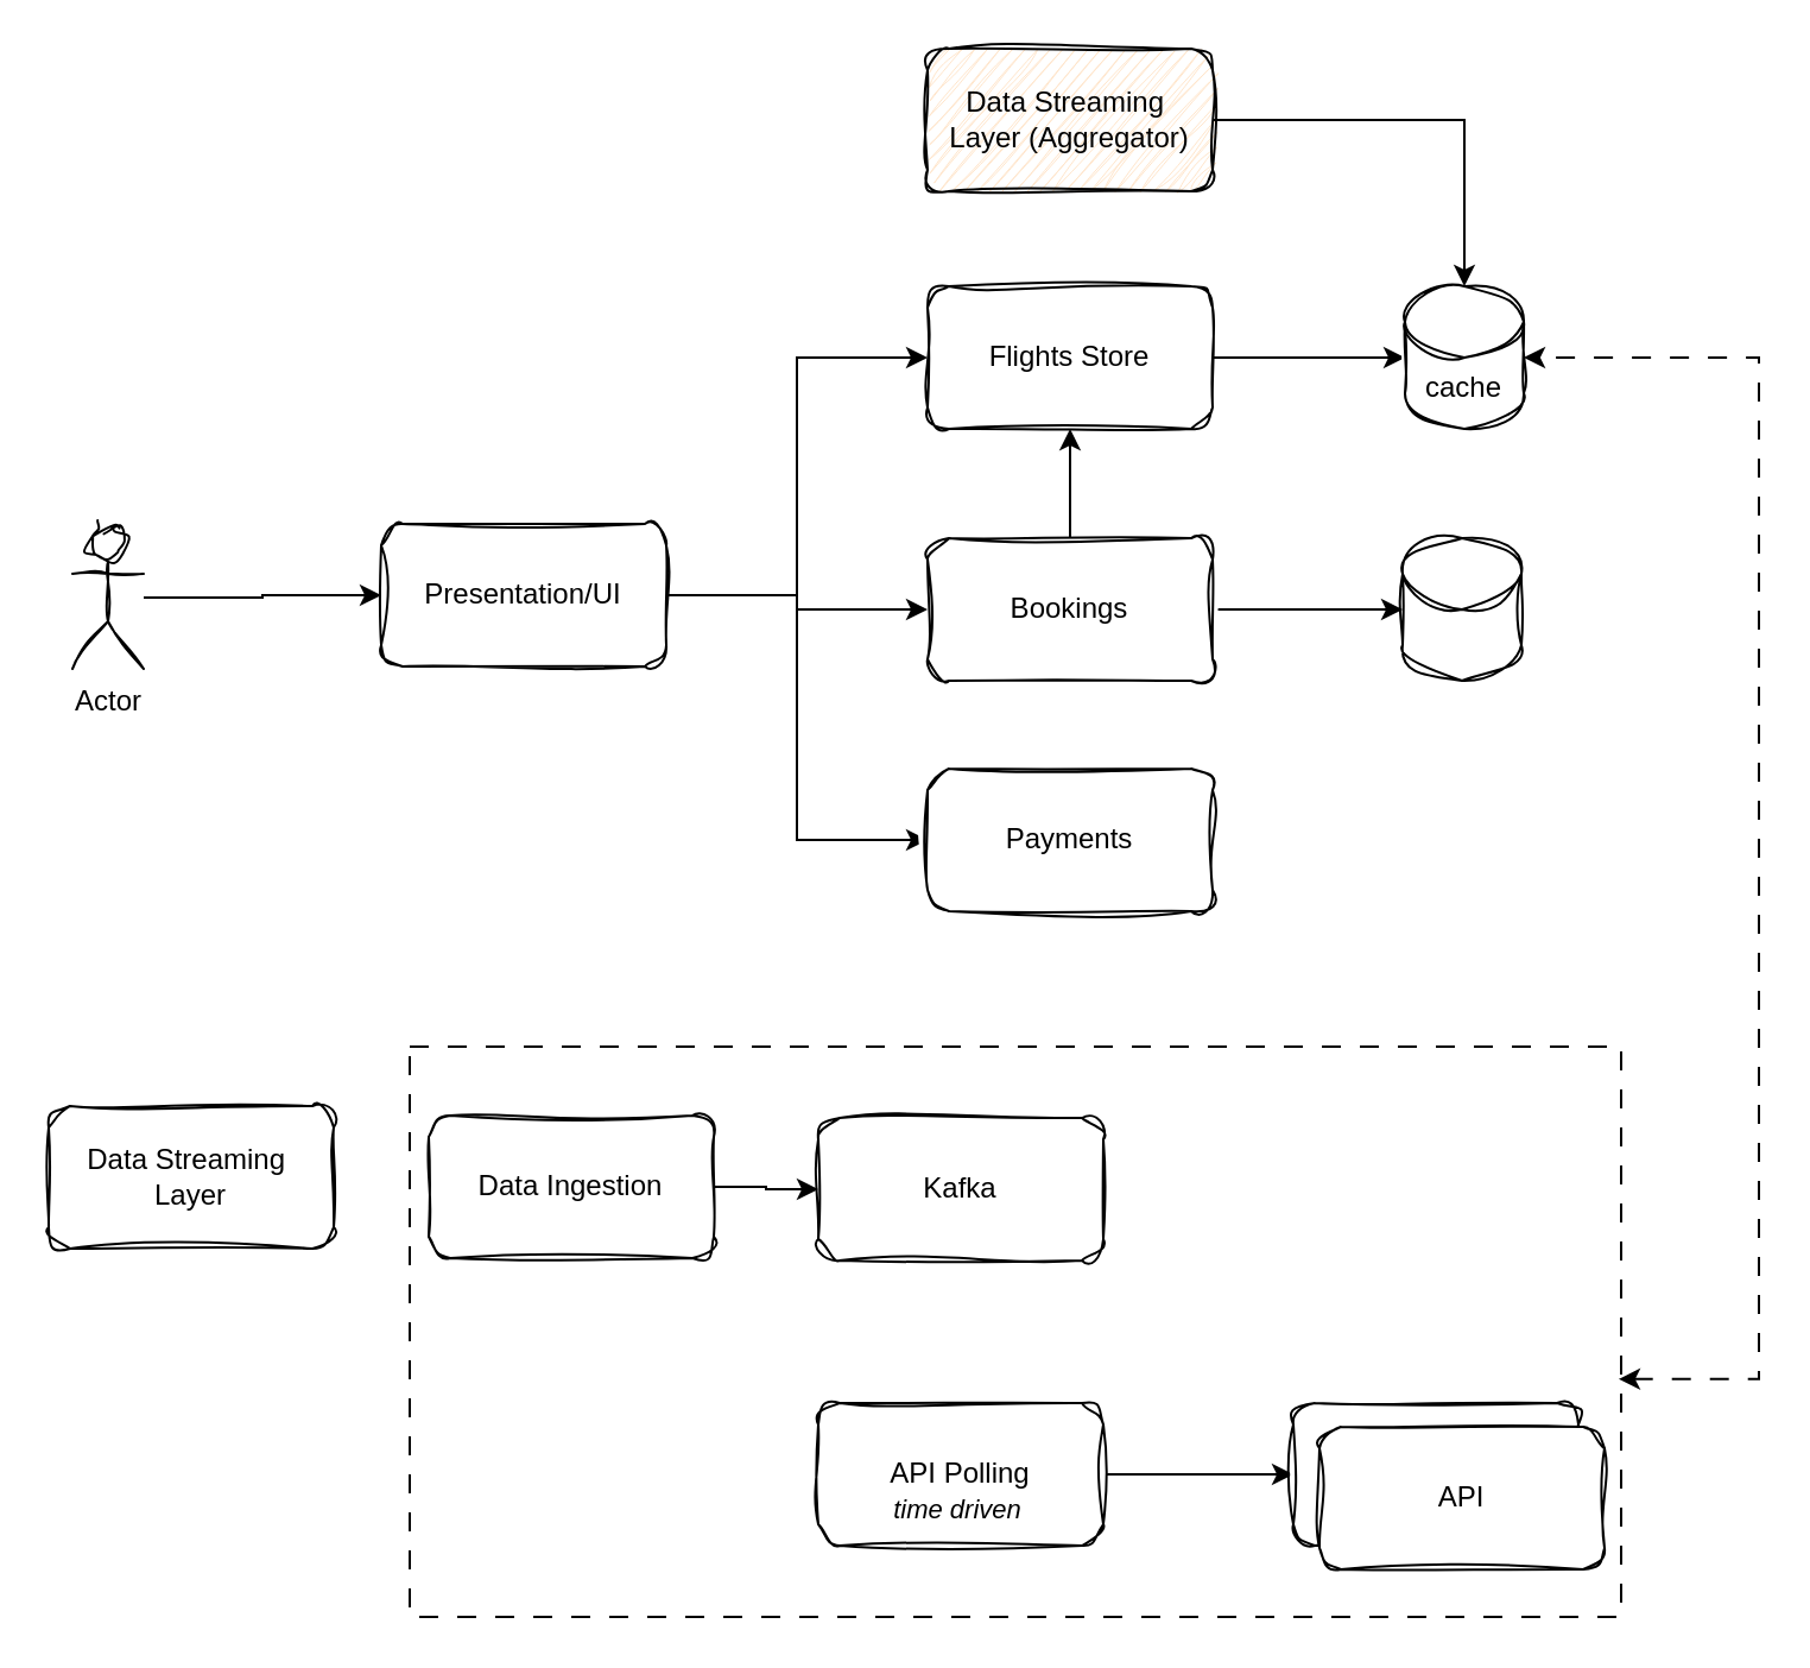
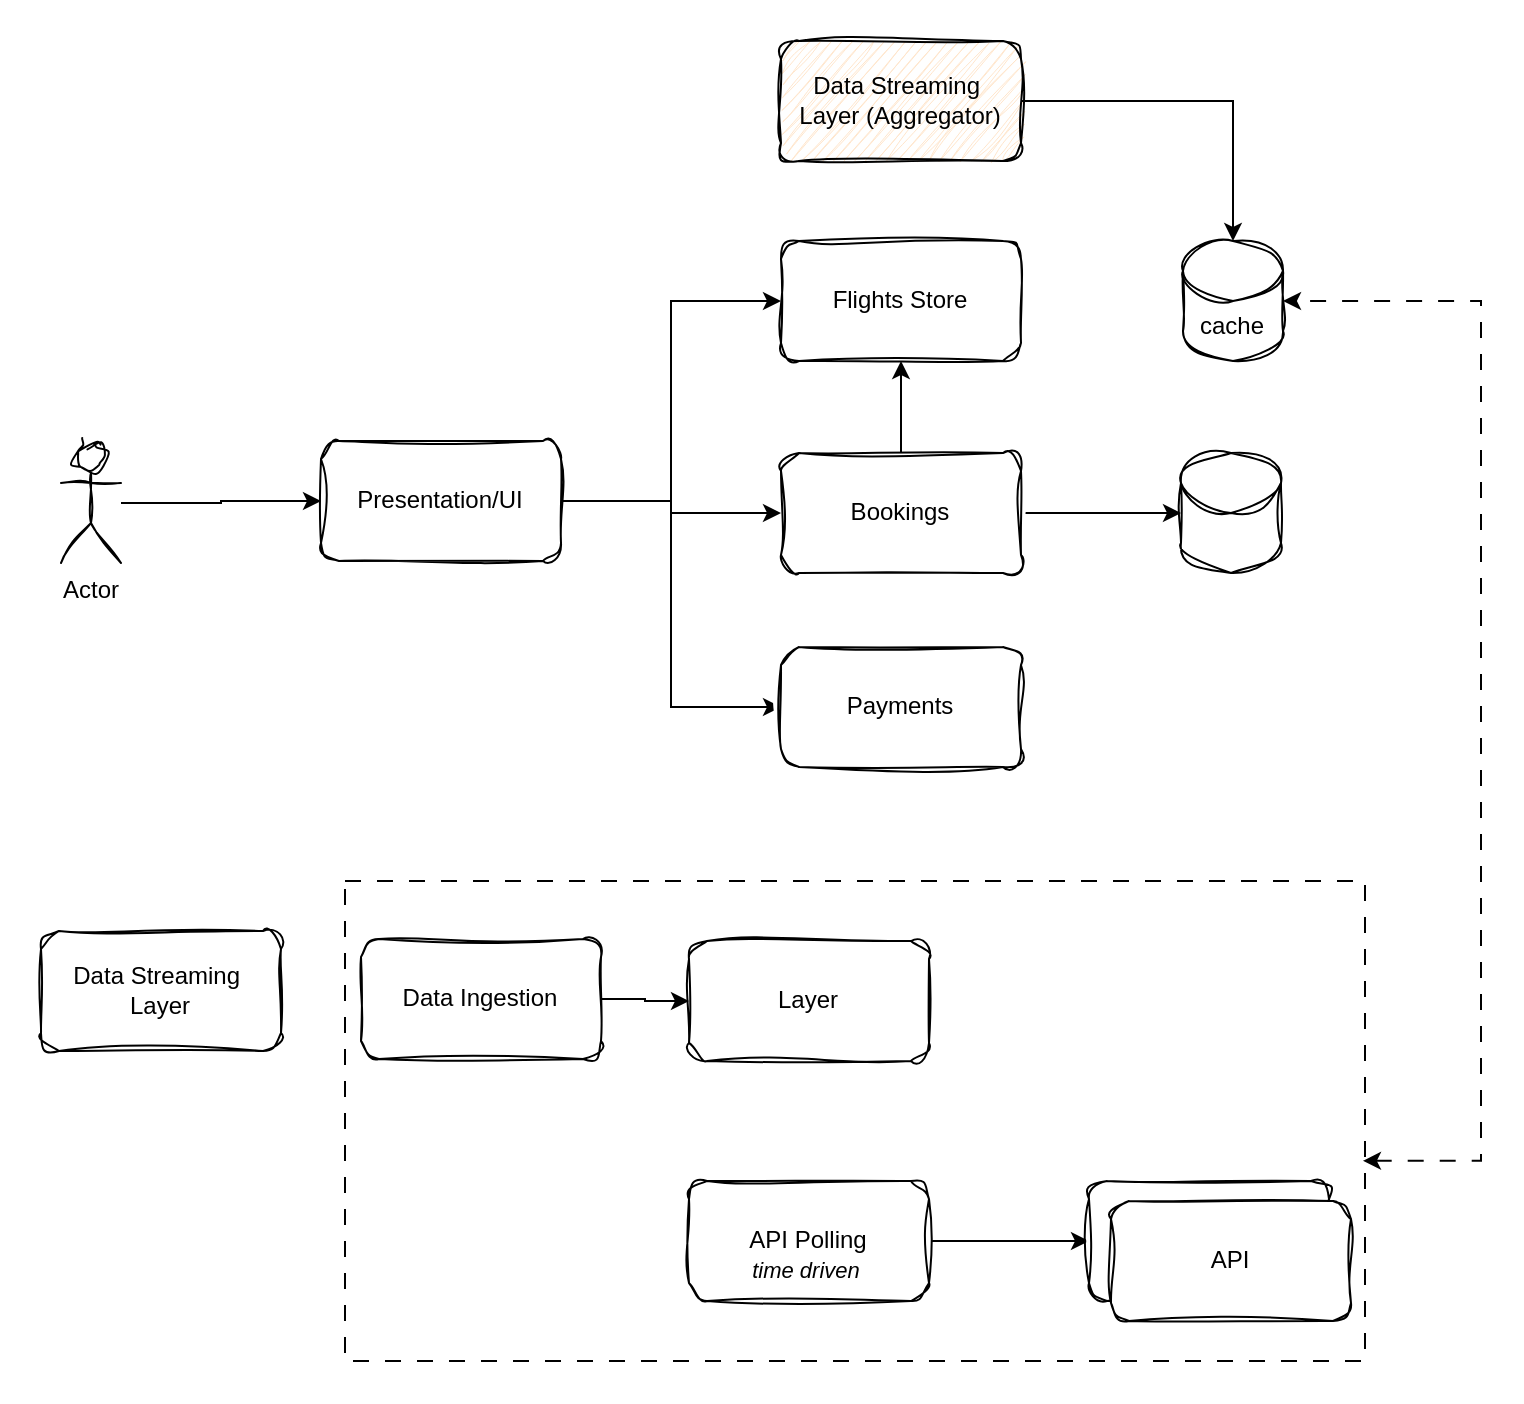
- <mxCell id="14" value="" style="edgeStyle=orthogonalEdgeStyle;rounded=0;orthogonalLoop=1;jettySize=auto;html=1;" edge="1" parent="1" source="15" target="16"><mxGeometry relative="1" as="geometry" /></mxCell>
- <mxCell id="20" value="Kafka" style="rounded=1;whiteSpace=wrap;html=1;sketch=1;curveFitting=1;jiggle=2;" vertex="1" parent="1"><mxGeometry x="344" y="470" width="120" height="60" as="geometry" /></mxCell>
+ <mxCell id="20" value="Layer" style="rounded=1;whiteSpace=wrap;html=1;sketch=1;curveFitting=1;jiggle=2;" vertex="1" parent="1"><mxGeometry x="344" y="470" width="120" height="60" as="geometry" /></mxCell>
